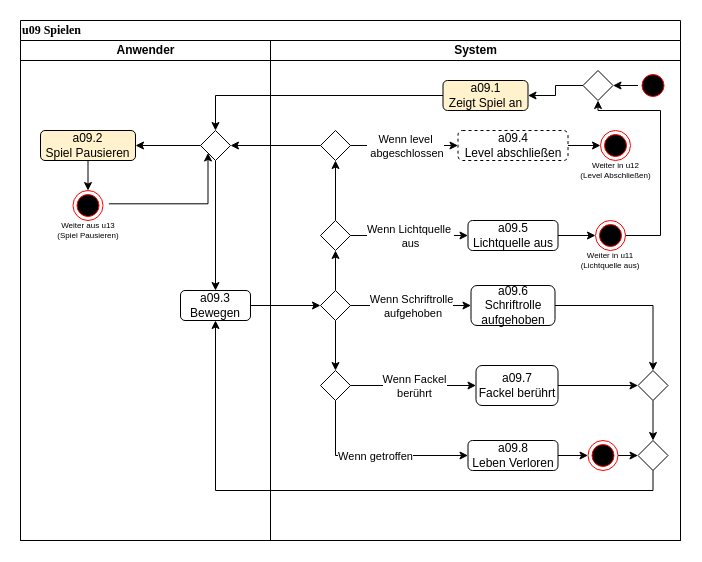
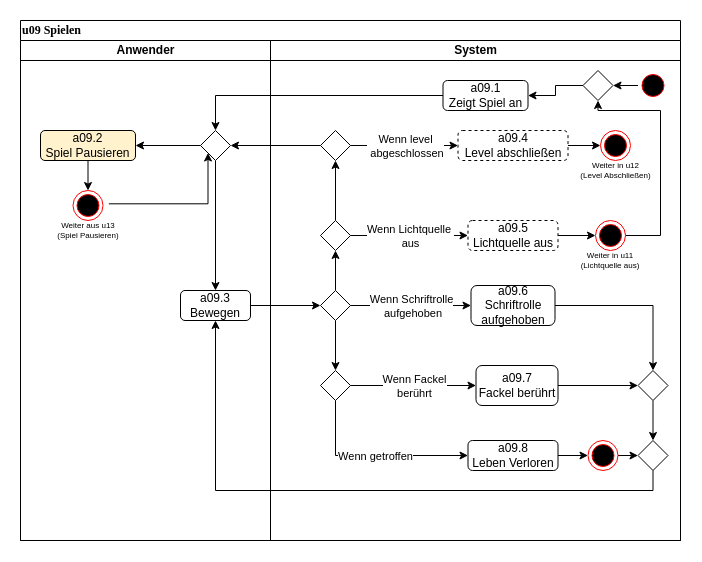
- <mxCell id="16" value="&lt;div&gt;a09.1&lt;/div&gt;&lt;div&gt;Zeigt Spiel an&lt;/div&gt;" style="rounded=1;whiteSpace=wrap;html=1;fillColor=#fff2cc;" parent="13" vertex="1"><mxGeometry x="172.5" y="40" width="85" height="30" as="geometry" /></mxCell>
+ <mxCell id="16" value="&lt;div&gt;a09.1&lt;/div&gt;&lt;div&gt;Zeigt Spiel an&lt;/div&gt;" style="rounded=1;whiteSpace=wrap;html=1;" parent="13" vertex="1"><mxGeometry x="172.5" y="40" width="85" height="30" as="geometry" /></mxCell>
- <mxCell id="34" value="&lt;div&gt;a09.5&lt;/div&gt;&lt;div&gt;Lichtquelle aus&lt;/div&gt;" style="rounded=1;whiteSpace=wrap;html=1;" parent="13" vertex="1"><mxGeometry x="197.5" y="180" width="90" height="30" as="geometry" /></mxCell>
+ <mxCell id="34" value="&lt;div&gt;a09.5&lt;/div&gt;&lt;div&gt;Lichtquelle aus&lt;/div&gt;" style="rounded=1;whiteSpace=wrap;html=1;dashed=1;" parent="13" vertex="1"><mxGeometry x="197.5" y="180" width="90" height="30" as="geometry" /></mxCell>
